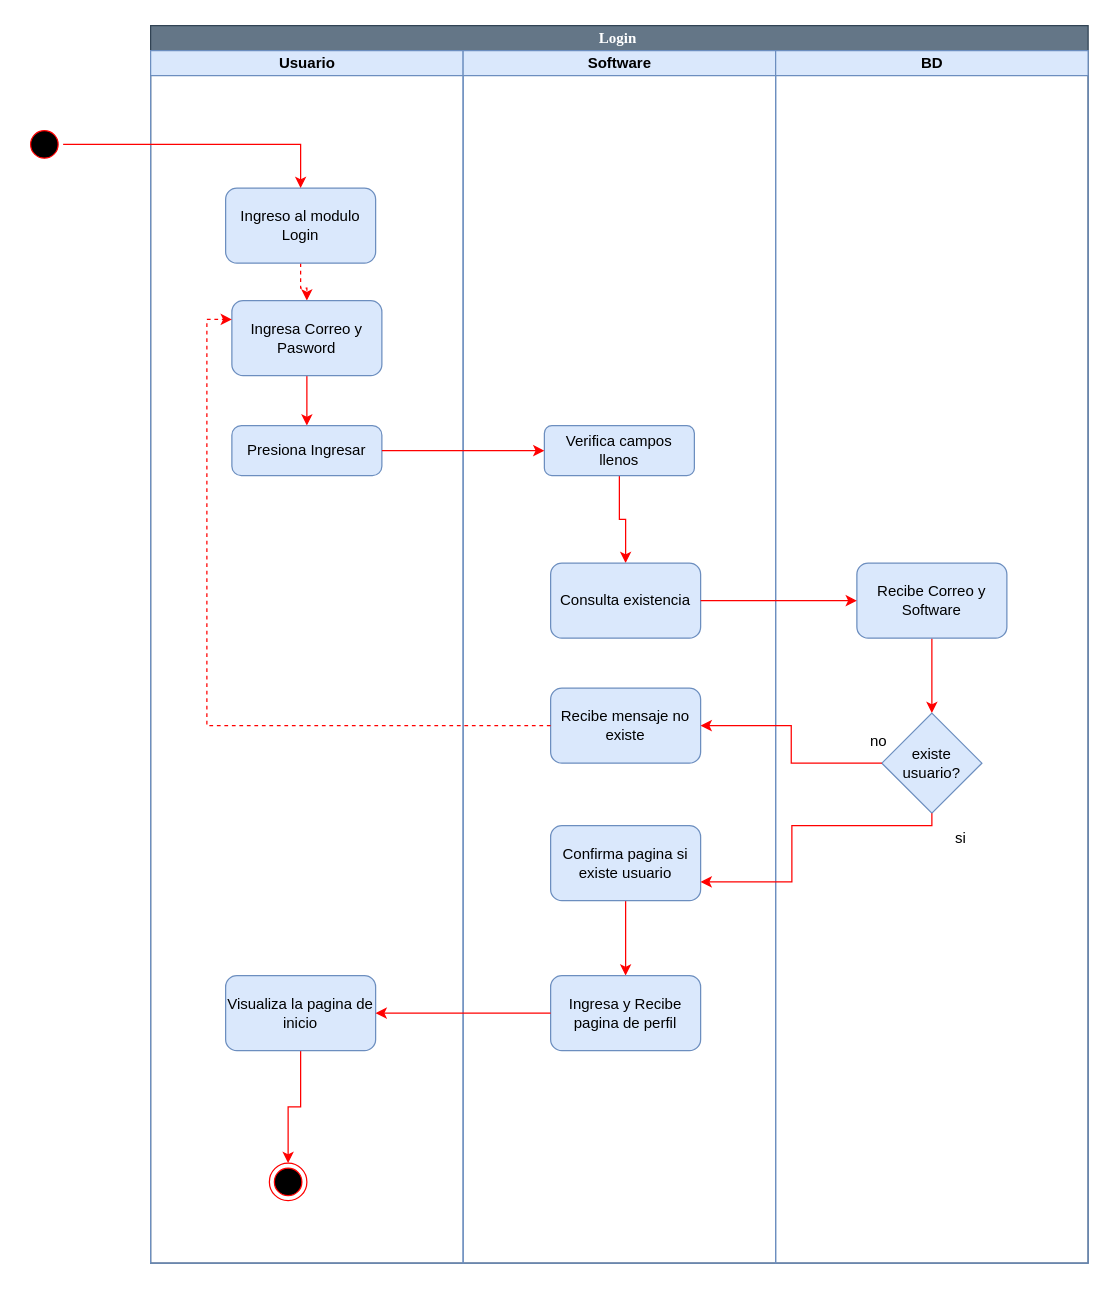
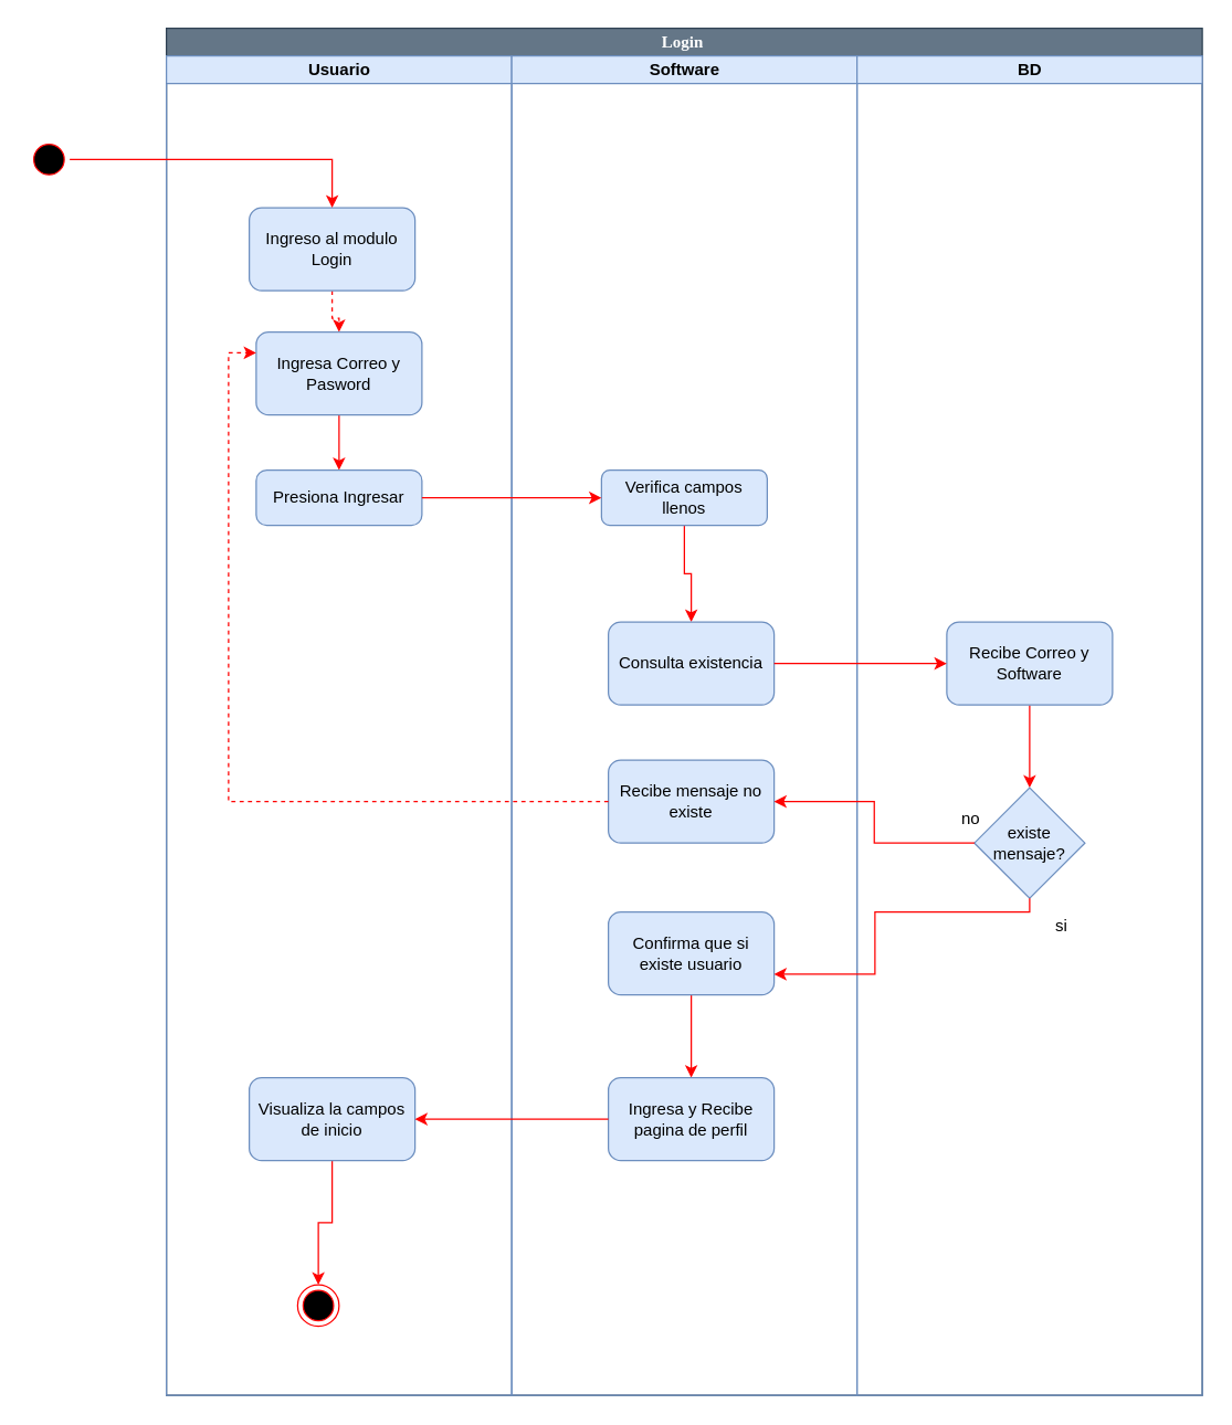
- <mxCell id="23" value="existe usuario?" style="rhombus;whiteSpace=wrap;html=1;fillColor=#dae8fc;strokeColor=#6c8ebf;" vertex="1" parent="20"><mxGeometry x="85" y="530" width="80" height="80" as="geometry" /></mxCell>
+ <mxCell id="23" value="existe mensaje?" style="rhombus;whiteSpace=wrap;html=1;fillColor=#dae8fc;strokeColor=#6c8ebf;" vertex="1" parent="20"><mxGeometry x="85" y="530" width="80" height="80" as="geometry" /></mxCell>
- <mxCell id="18" value="Confirma pagina si existe usuario" style="rounded=1;whiteSpace=wrap;html=1;fillColor=#dae8fc;strokeColor=#6c8ebf;" vertex="1" parent="12"><mxGeometry x="70" y="620" width="120" height="60" as="geometry" /></mxCell>
+ <mxCell id="18" value="Confirma que si existe usuario" style="rounded=1;whiteSpace=wrap;html=1;fillColor=#dae8fc;strokeColor=#6c8ebf;" vertex="1" parent="12"><mxGeometry x="70" y="620" width="120" height="60" as="geometry" /></mxCell>
- <mxCell id="10" value="Visualiza la pagina de inicio" style="rounded=1;whiteSpace=wrap;html=1;fillColor=#dae8fc;strokeColor=#6c8ebf;" vertex="1" parent="3"><mxGeometry x="60" y="740" width="120" height="60" as="geometry" /></mxCell>
+ <mxCell id="10" value="Visualiza la campos de inicio" style="rounded=1;whiteSpace=wrap;html=1;fillColor=#dae8fc;strokeColor=#6c8ebf;" vertex="1" parent="3"><mxGeometry x="60" y="740" width="120" height="60" as="geometry" /></mxCell>
